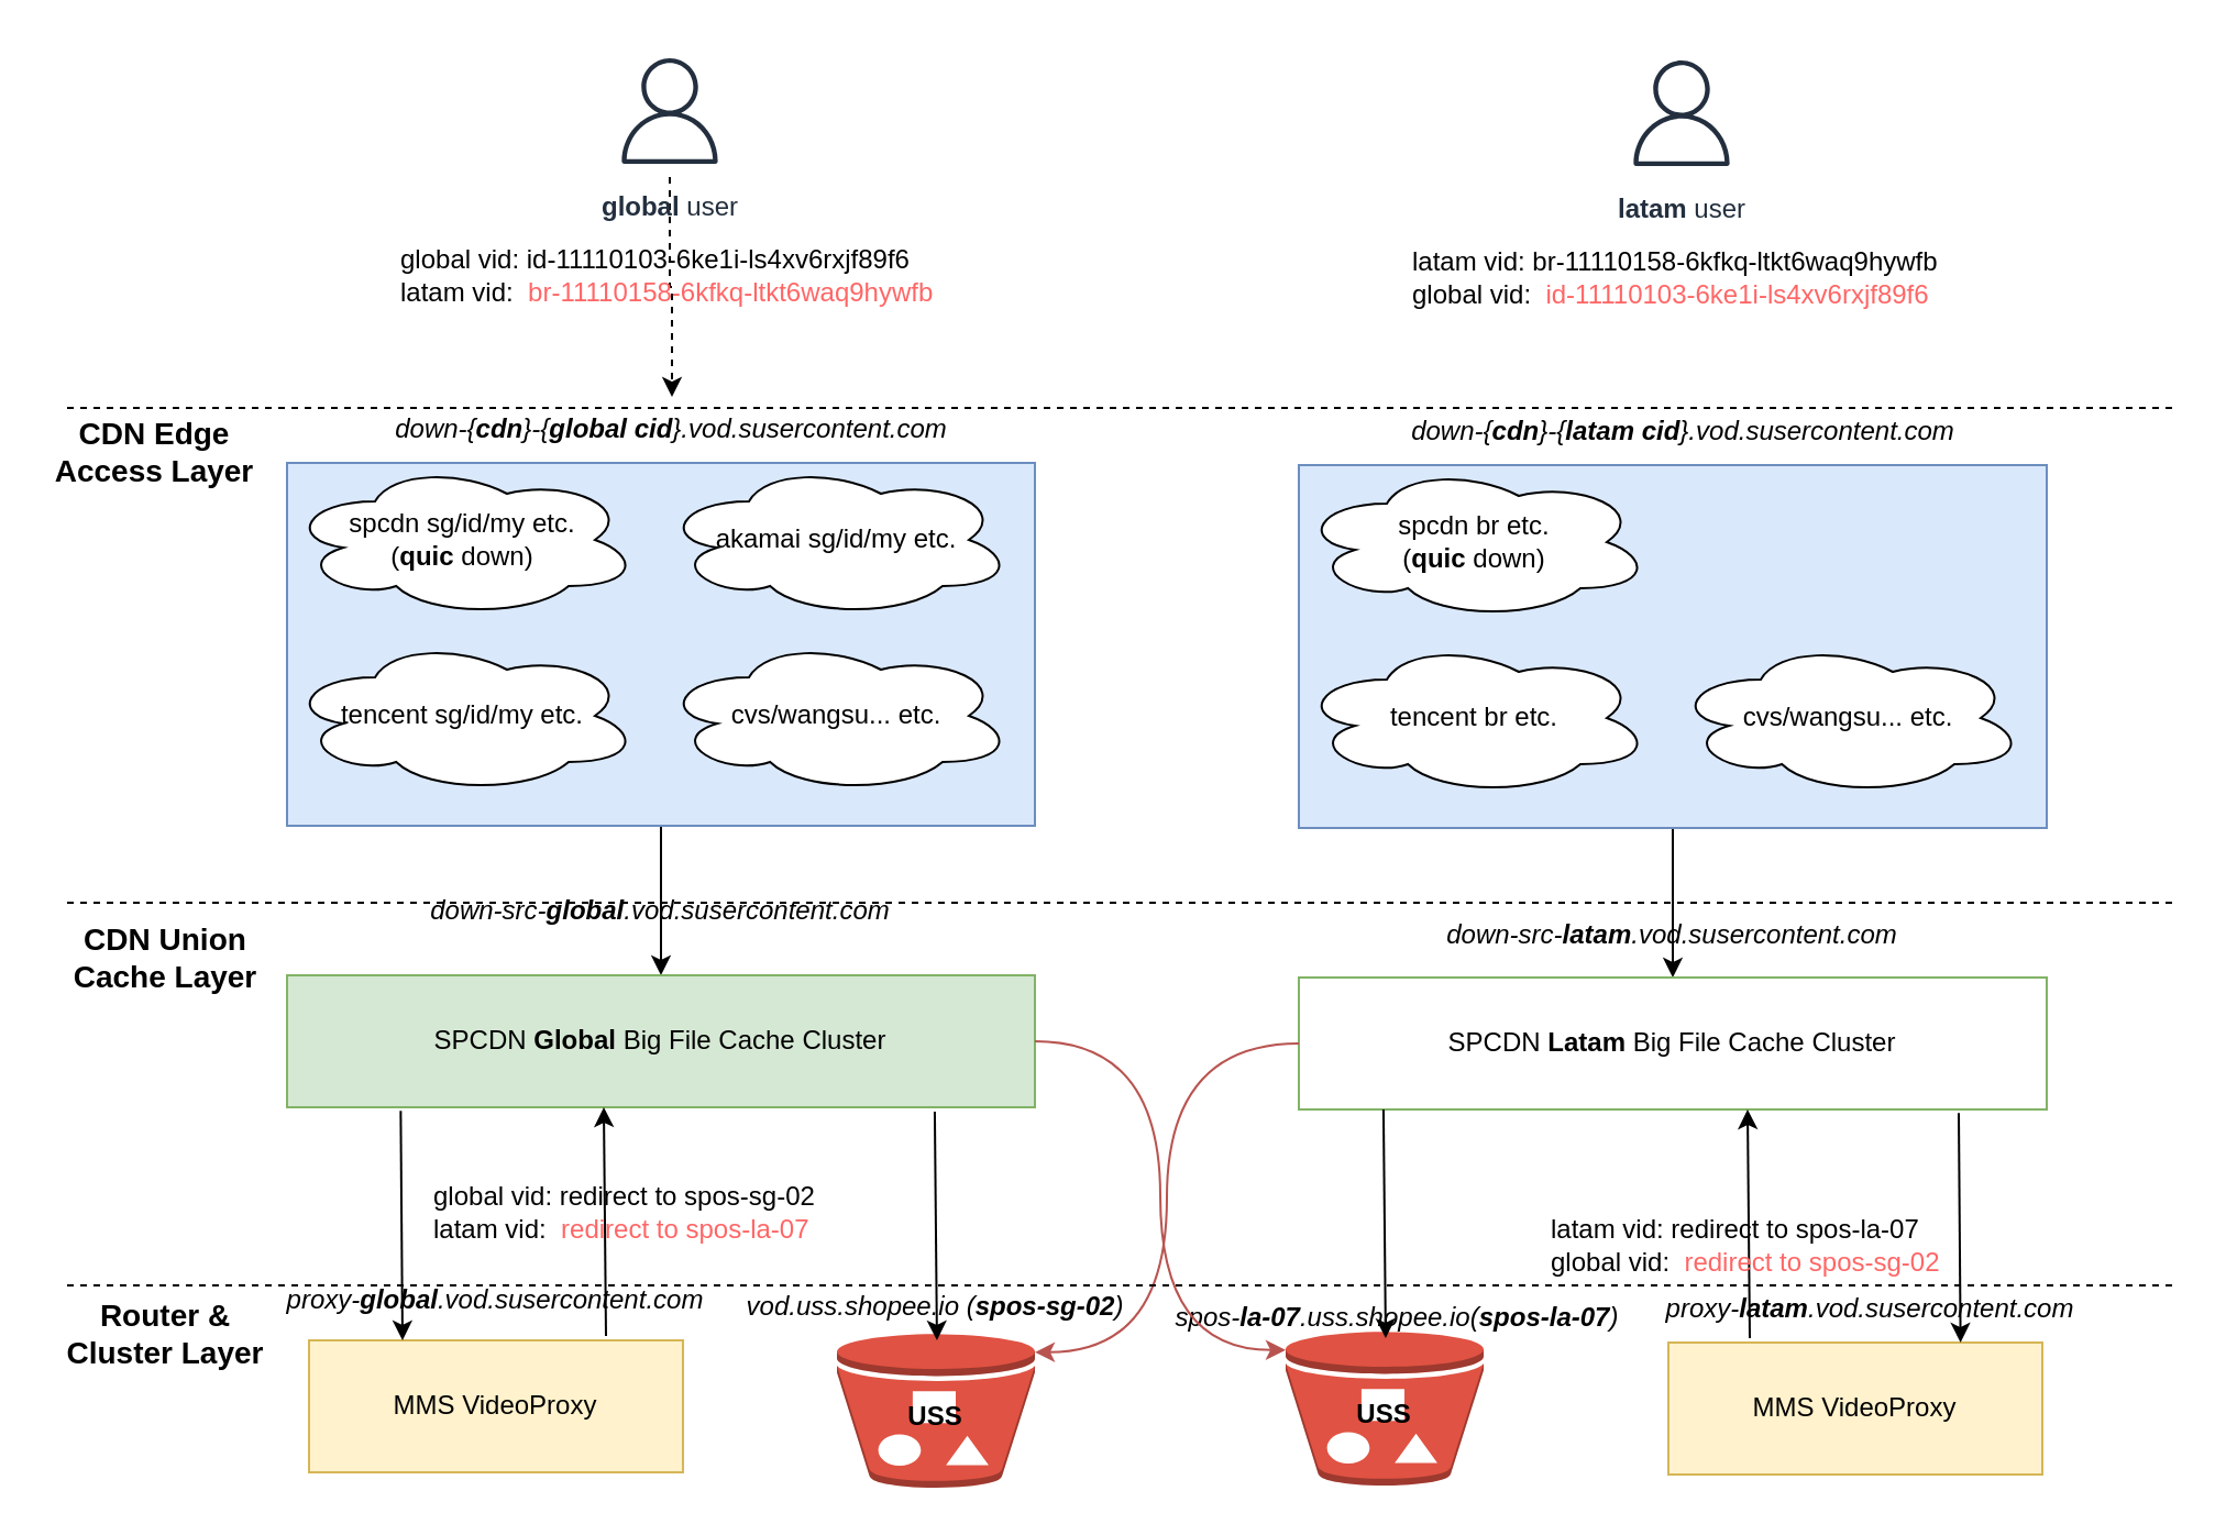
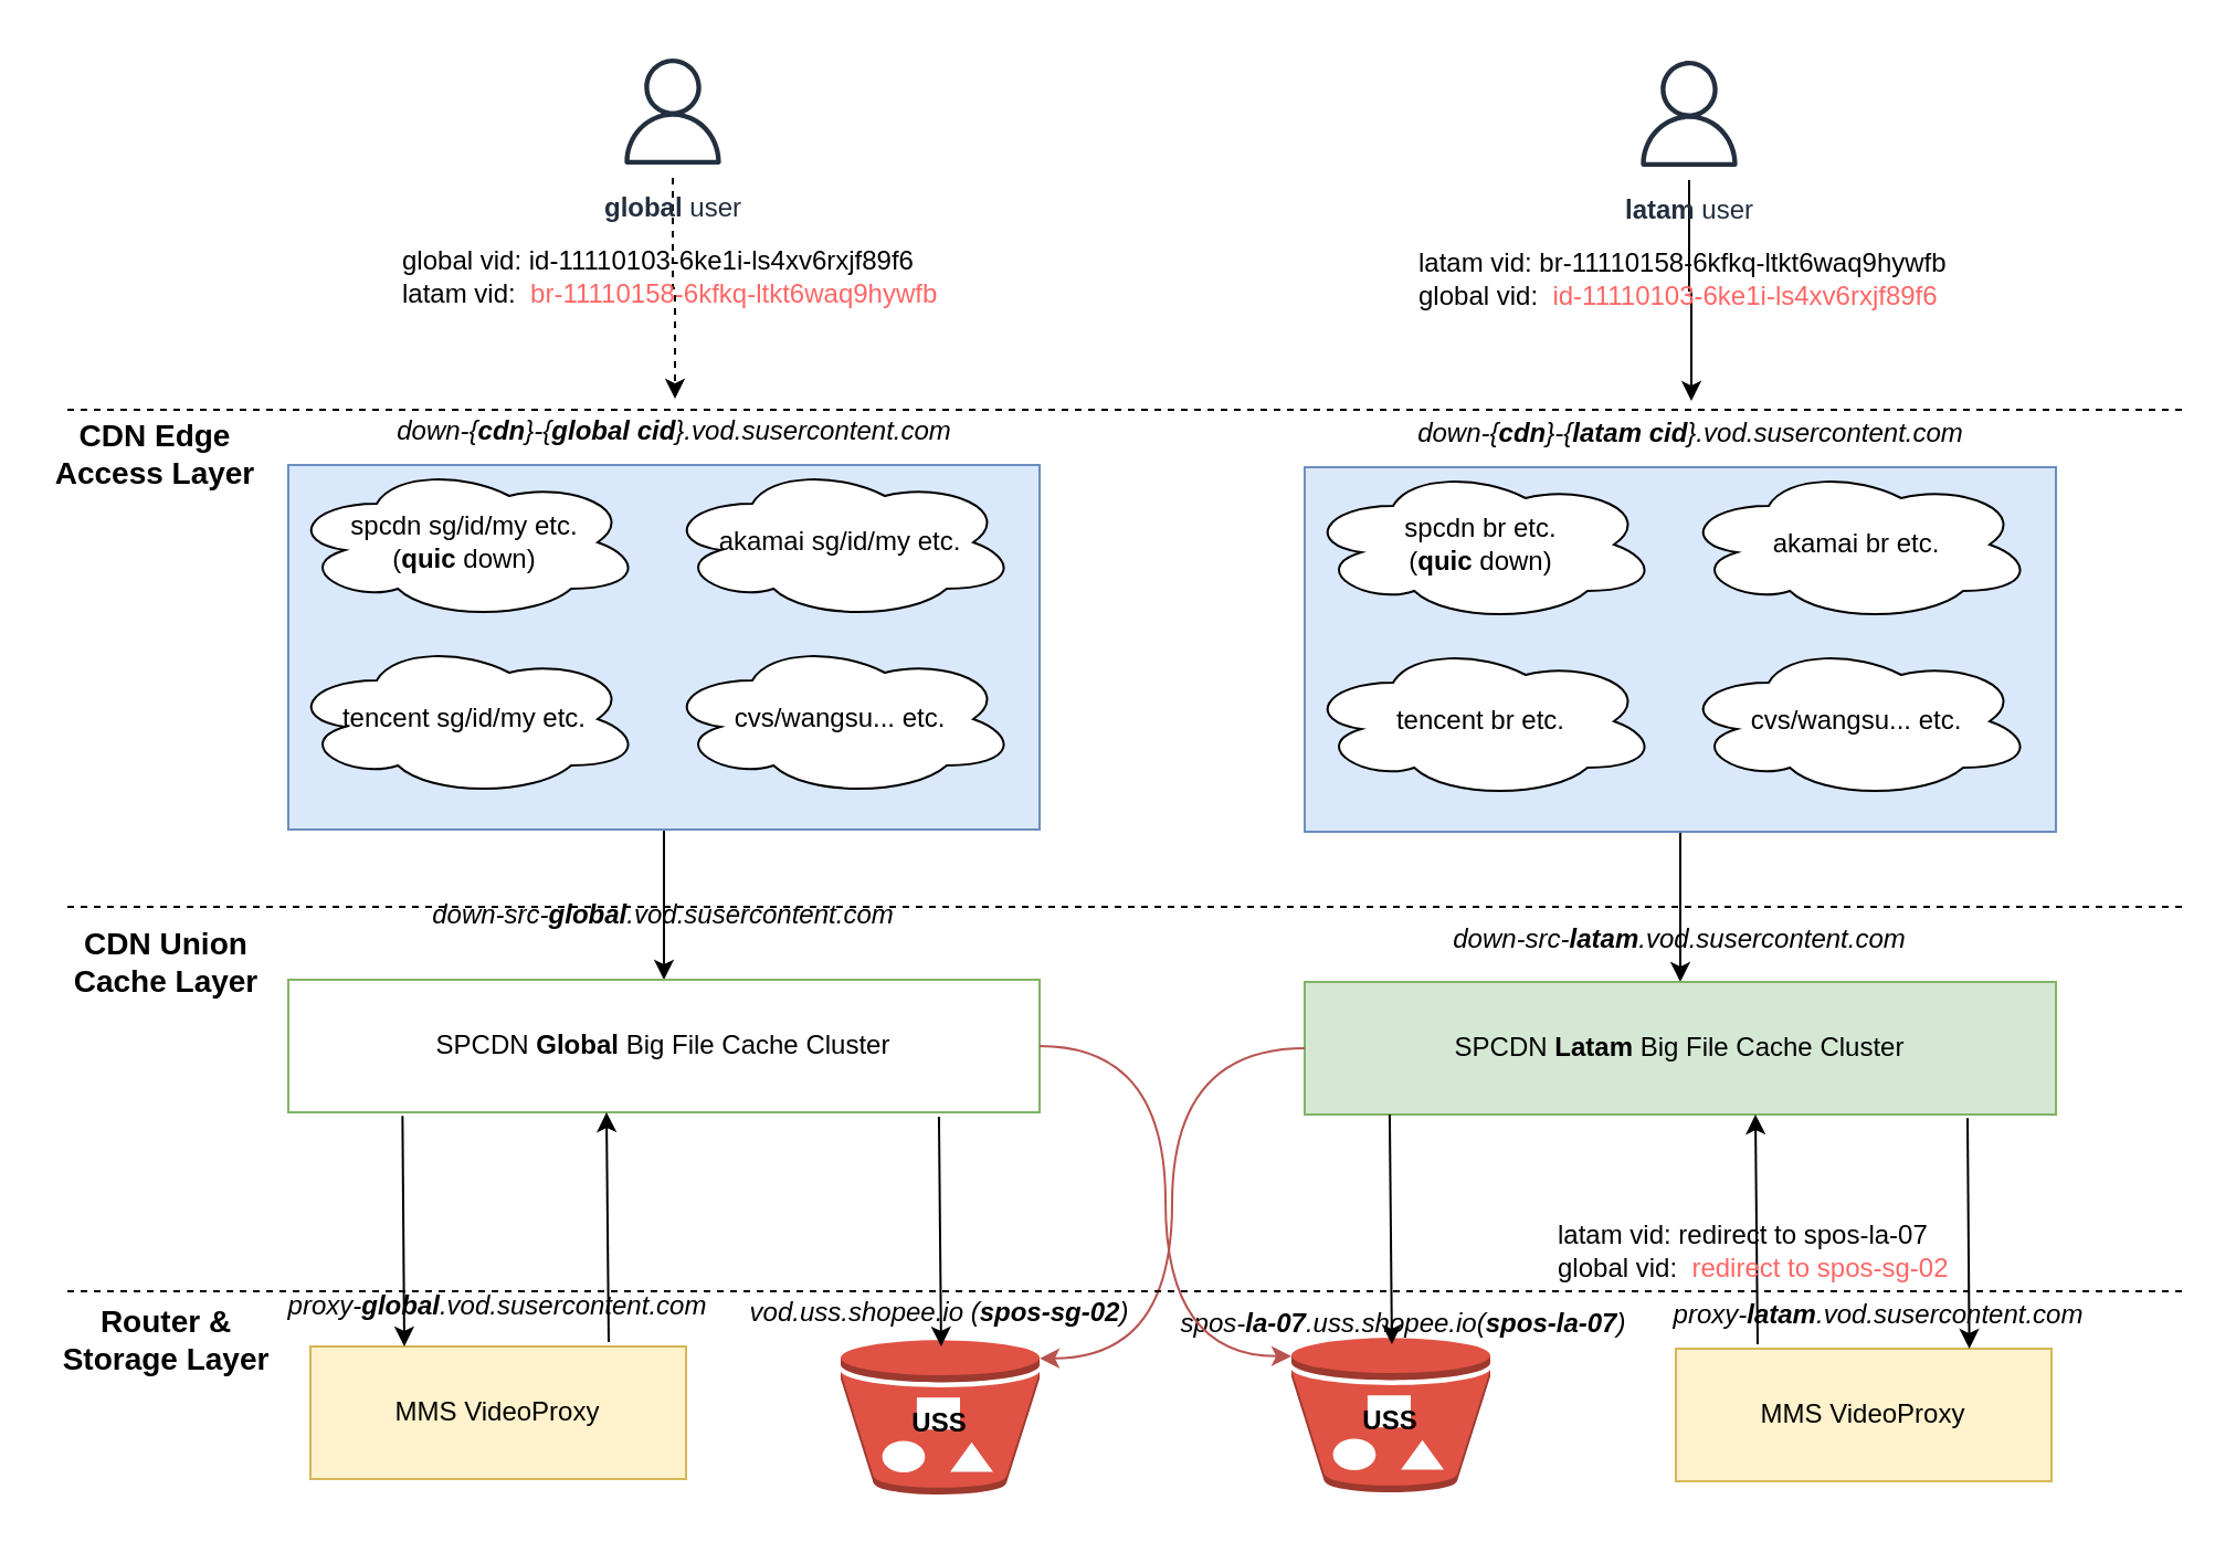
+ <mxCell id="25" style="edgeStyle=orthogonalEdgeStyle;rounded=0;orthogonalLoop=1;jettySize=auto;html=1;" parent="1" source="26" target="32" edge="1"><mxGeometry relative="1" as="geometry" /></mxCell>
+ <mxCell id="28" value="akamai br etc." style="ellipse;shape=cloud;whiteSpace=wrap;html=1;" parent="1" vertex="1"><mxGeometry x="760" y="211" width="160" height="70" as="geometry" /></mxCell>
- <mxCell id="10" value="SPCDN &lt;b&gt;Global&lt;/b&gt; Big File Cache Cluster" style="rounded=0;whiteSpace=wrap;html=1;fillColor=#d5e8d4;strokeColor=#82b366;" parent="1" vertex="1"><mxGeometry x="130" y="443" width="340" height="60" as="geometry" /></mxCell>
+ <mxCell id="10" value="SPCDN &lt;b&gt;Global&lt;/b&gt; Big File Cache Cluster" style="rounded=0;whiteSpace=wrap;html=1;fillColor=#ffffff;strokeColor=#82b366;" parent="1" vertex="1"><mxGeometry x="130" y="443" width="340" height="60" as="geometry" /></mxCell>
- <mxCell id="31" value="SPCDN &lt;b&gt;Latam&lt;/b&gt; Big File Cache Cluster" style="rounded=0;whiteSpace=wrap;html=1;fillColor=#ffffff;strokeColor=#82b366;" parent="1" vertex="1"><mxGeometry x="590" y="444" width="340" height="60" as="geometry" /></mxCell>
+ <mxCell id="31" value="SPCDN &lt;b&gt;Latam&lt;/b&gt; Big File Cache Cluster" style="rounded=0;whiteSpace=wrap;html=1;fillColor=#d5e8d4;strokeColor=#82b366;" parent="1" vertex="1"><mxGeometry x="590" y="444" width="340" height="60" as="geometry" /></mxCell>
- <mxCell id="21" value="global vid: redirect to spos-sg-02&lt;br&gt;latam vid:&amp;nbsp; &lt;font color=&quot;#ff6666&quot;&gt;redirect to spos-la-07&lt;/font&gt;&amp;nbsp;" style="text;html=1;strokeColor=none;fillColor=none;align=left;verticalAlign=middle;whiteSpace=wrap;rounded=0;" parent="1" vertex="1"><mxGeometry x="195" y="526" width="200" height="50" as="geometry" /></mxCell>
- <mxCell id="51" value="&lt;span style=&quot;font-size: 14px;&quot;&gt;&lt;b&gt;Router &amp;amp; Cluster Layer&lt;/b&gt;&lt;/span&gt;" style="text;html=1;strokeColor=none;fillColor=none;align=center;verticalAlign=middle;whiteSpace=wrap;rounded=0;" parent="1" vertex="1"><mxGeometry x="25" y="591" width="100" height="30" as="geometry" /></mxCell>
+ <mxCell id="51" value="&lt;span style=&quot;font-size: 14px;&quot;&gt;&lt;b&gt;Router &amp;amp; Storage Layer&lt;/b&gt;&lt;/span&gt;" style="text;html=1;strokeColor=none;fillColor=none;align=center;verticalAlign=middle;whiteSpace=wrap;rounded=0;" parent="1" vertex="1"><mxGeometry x="25" y="591" width="100" height="30" as="geometry" /></mxCell>
